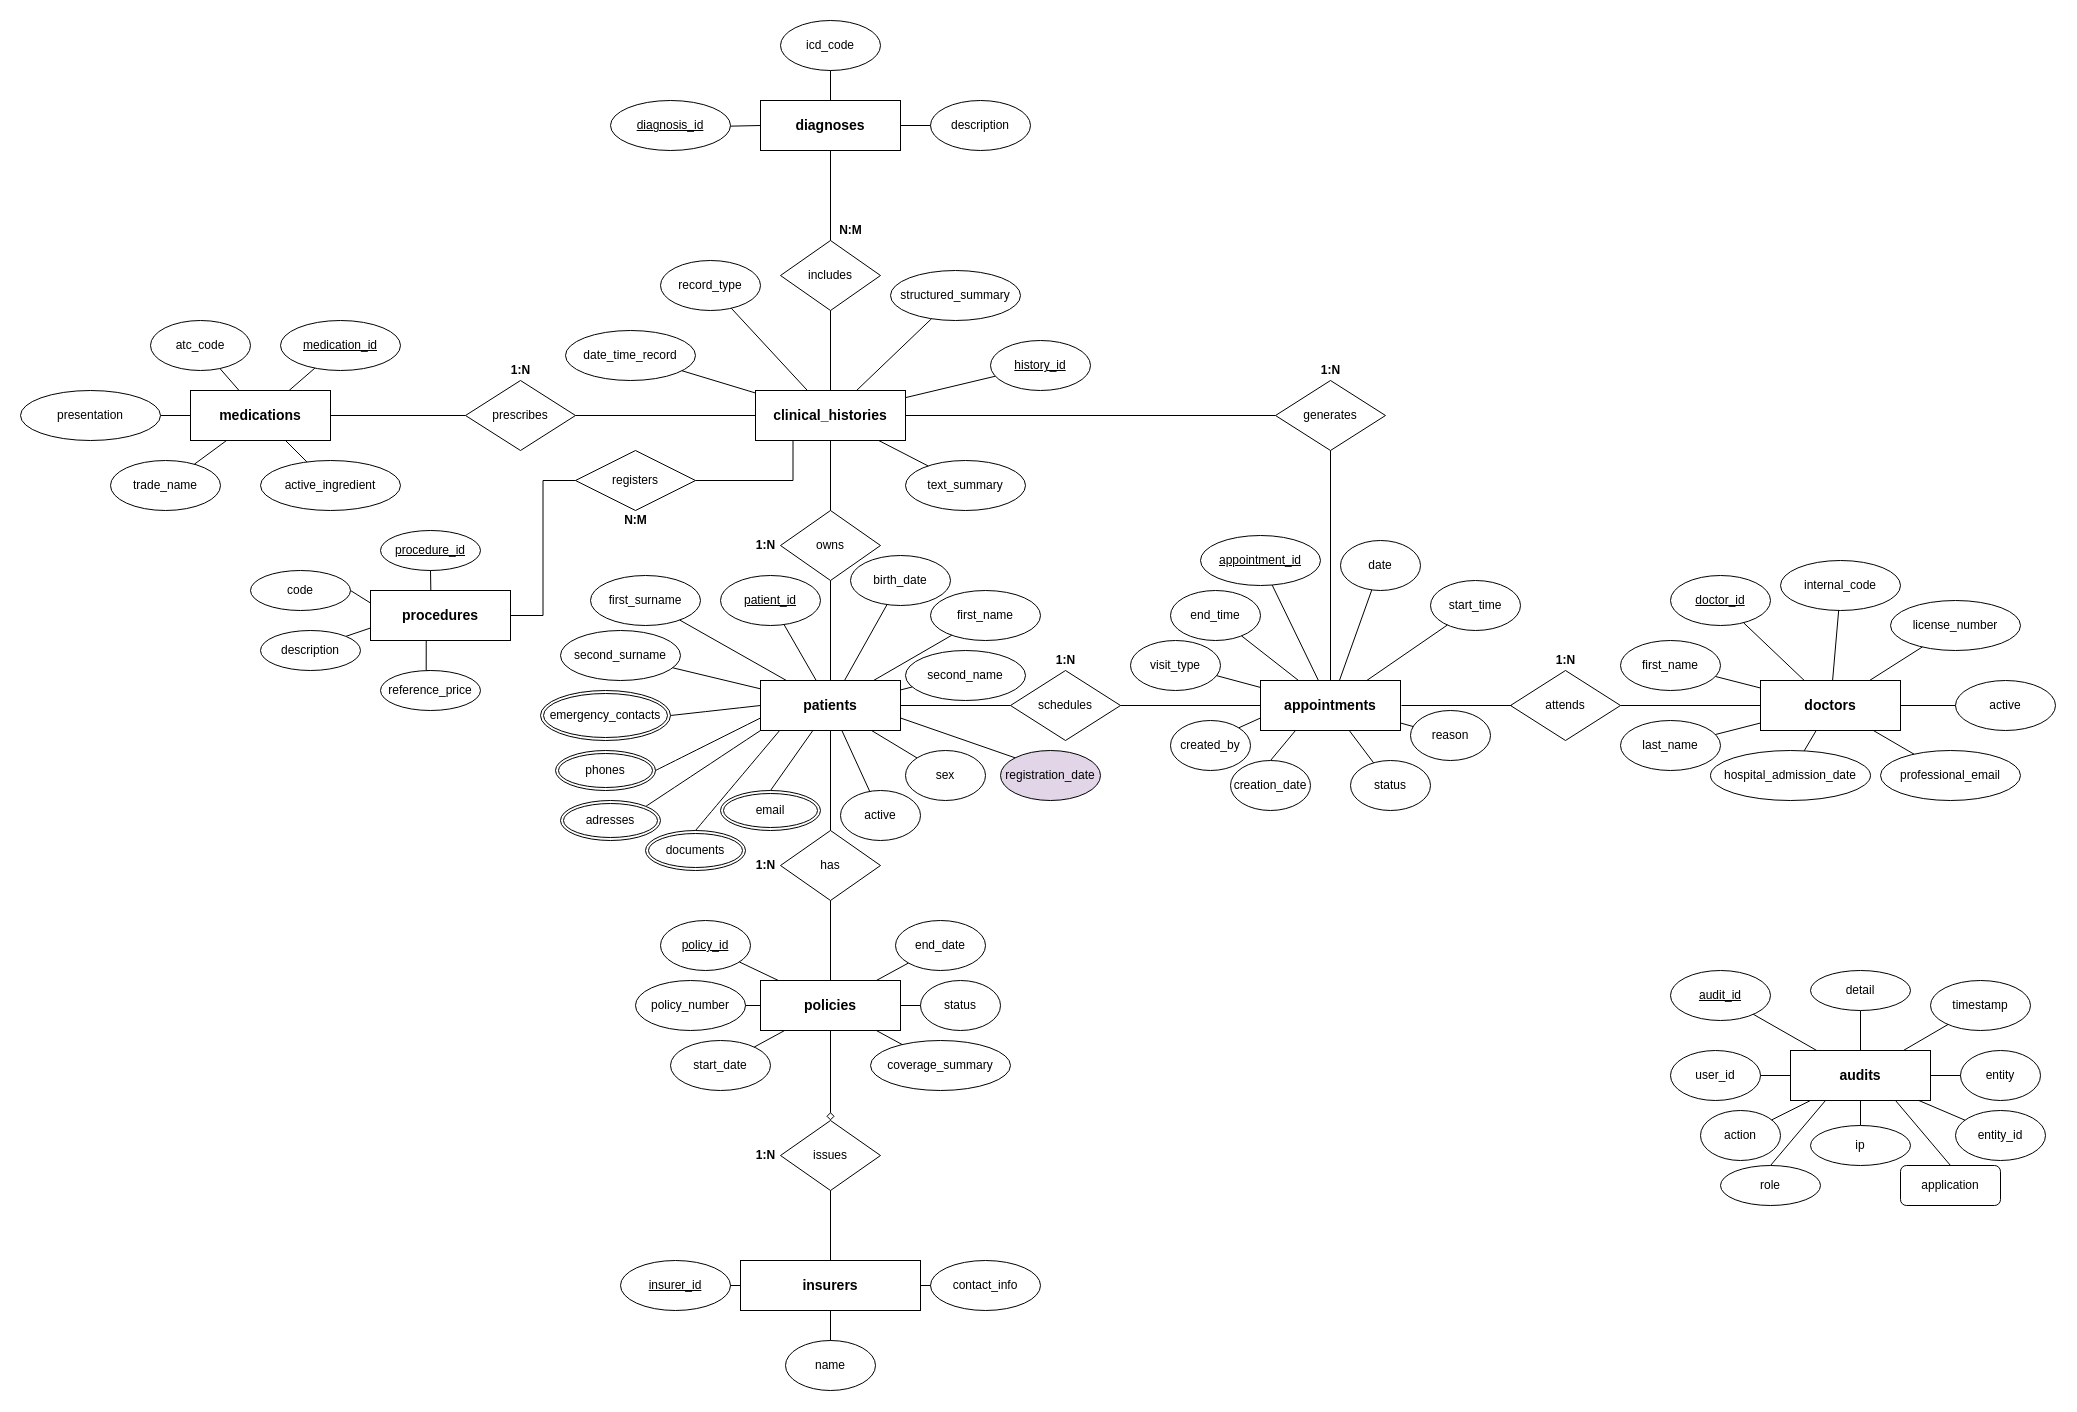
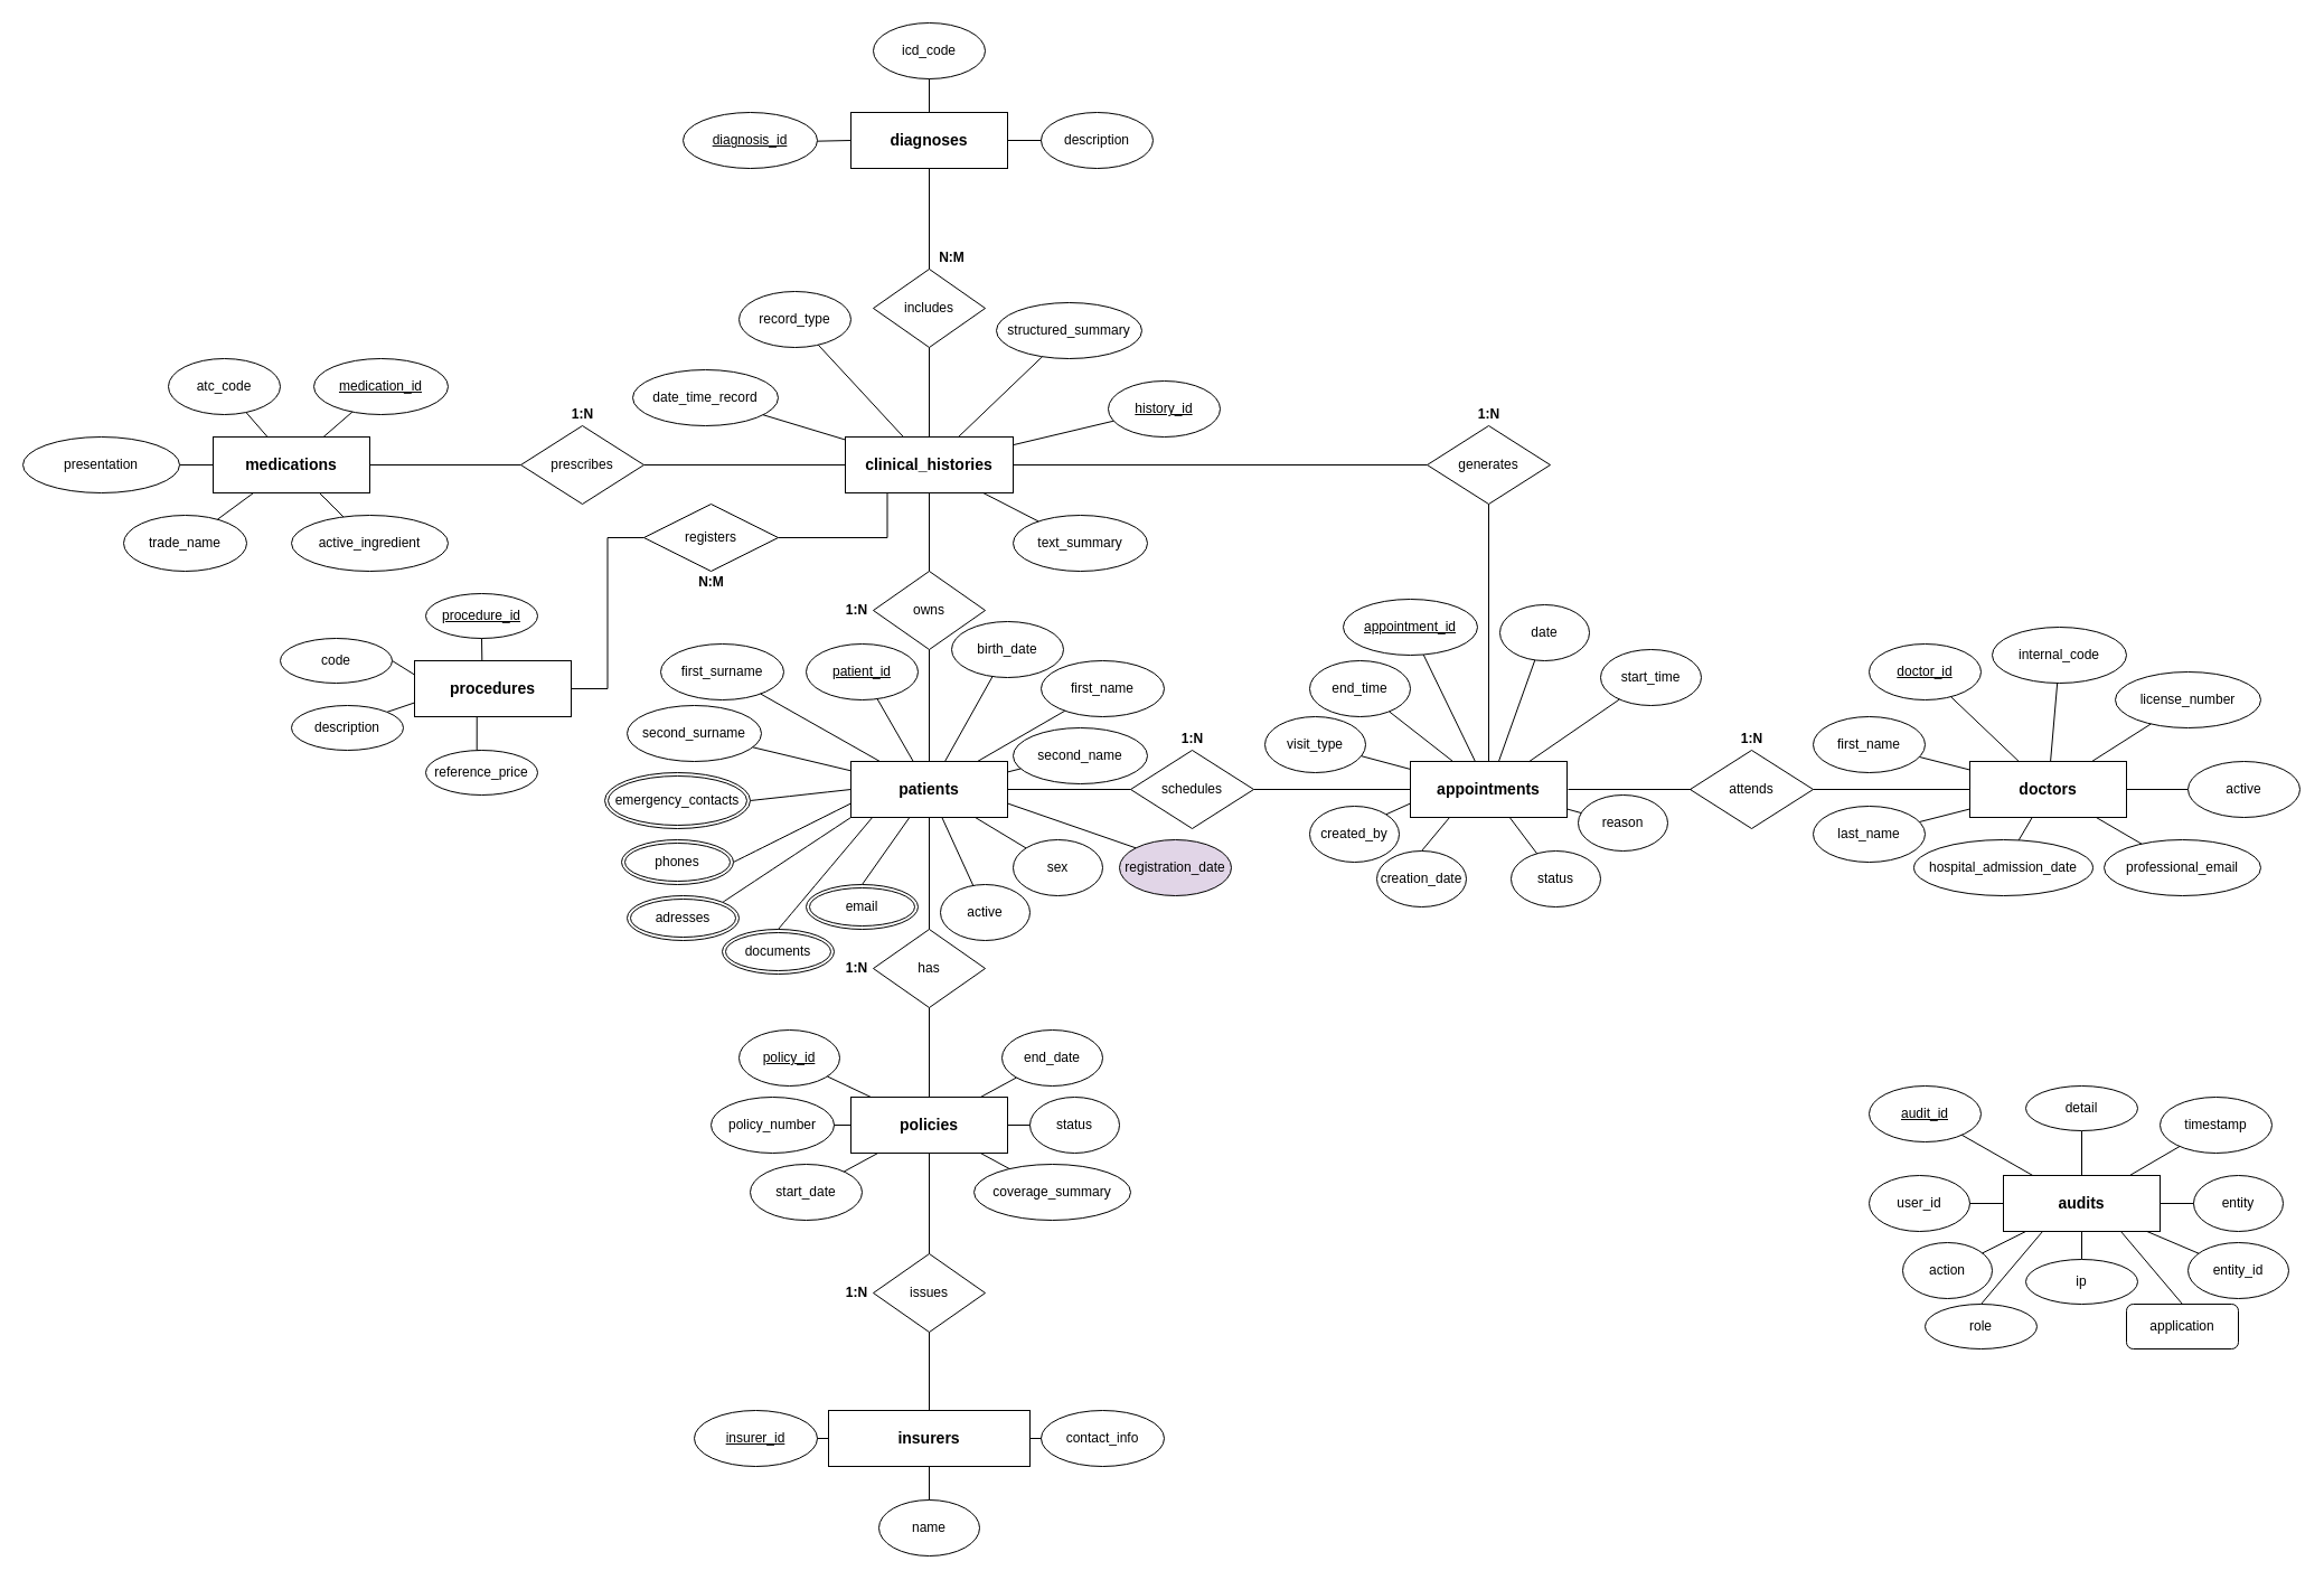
- <mxCell id="132" style="endArrow=diamond;endFill=0;" parent="1" source="42" target="67" edge="1"><mxGeometry relative="1" as="geometry" /></mxCell>
+ <mxCell id="132" style="endArrow=none;endFill=0;" parent="1" source="42" target="67" edge="1"><mxGeometry relative="1" as="geometry" /></mxCell>
